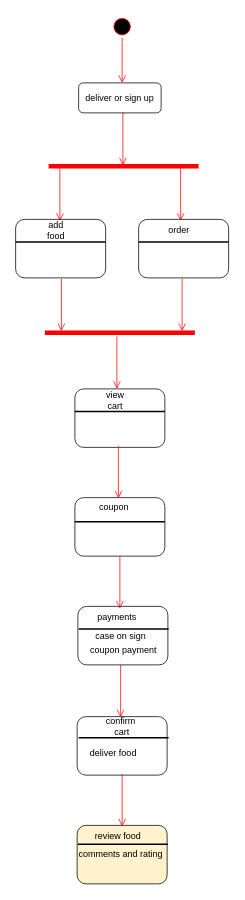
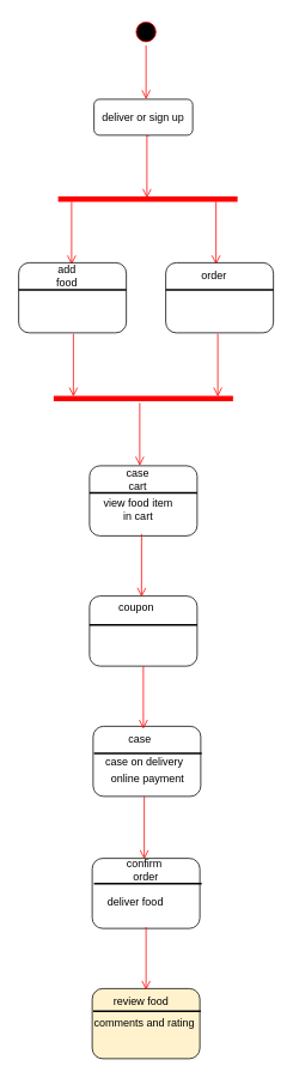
- <mxCell id="19" value="view cart" style="text;html=1;strokeColor=none;fillColor=none;align=center;verticalAlign=middle;whiteSpace=wrap;rounded=0;" parent="1" vertex="1"><mxGeometry x="133" y="523" width="40" height="20" as="geometry" /></mxCell>
+ <mxCell id="19" value="case cart" style="text;html=1;strokeColor=none;fillColor=none;align=center;verticalAlign=middle;whiteSpace=wrap;rounded=0;" parent="1" vertex="1"><mxGeometry x="133" y="523" width="40" height="20" as="geometry" /></mxCell>
+ <mxCell id="20" value="view food item in cart" style="text;html=1;strokeColor=none;fillColor=none;align=center;verticalAlign=middle;whiteSpace=wrap;rounded=0;" parent="1" vertex="1"><mxGeometry x="114" y="557" width="79" height="19" as="geometry" /></mxCell>
- <mxCell id="27" value="payments&amp;nbsp;" style="text;html=1;strokeColor=none;fillColor=none;align=center;verticalAlign=middle;whiteSpace=wrap;rounded=0;" parent="1" vertex="1"><mxGeometry x="137" y="813" width="40" height="20" as="geometry" /></mxCell>
+ <mxCell id="27" value="case&amp;nbsp;" style="text;html=1;strokeColor=none;fillColor=none;align=center;verticalAlign=middle;whiteSpace=wrap;rounded=0;" parent="1" vertex="1"><mxGeometry x="137" y="813" width="40" height="20" as="geometry" /></mxCell>
- <mxCell id="28" value="case on sign&amp;nbsp;" style="text;html=1;strokeColor=none;fillColor=none;align=center;verticalAlign=middle;whiteSpace=wrap;rounded=0;" parent="1" vertex="1"><mxGeometry x="114" y="838" width="96" height="19" as="geometry" /></mxCell>
+ <mxCell id="28" value="case on delivery&amp;nbsp;" style="text;html=1;strokeColor=none;fillColor=none;align=center;verticalAlign=middle;whiteSpace=wrap;rounded=0;" parent="1" vertex="1"><mxGeometry x="114" y="838" width="96" height="19" as="geometry" /></mxCell>
- <mxCell id="33" value="coupon payment" style="text;html=1;strokeColor=none;fillColor=none;align=center;verticalAlign=middle;whiteSpace=wrap;rounded=0;" parent="1" vertex="1"><mxGeometry x="116" y="857" width="96" height="19" as="geometry" /></mxCell>
+ <mxCell id="33" value="online payment" style="text;html=1;strokeColor=none;fillColor=none;align=center;verticalAlign=middle;whiteSpace=wrap;rounded=0;" parent="1" vertex="1"><mxGeometry x="116" y="857" width="96" height="19" as="geometry" /></mxCell>
- <mxCell id="35" value="confirm&amp;nbsp; cart" style="text;html=1;strokeColor=none;fillColor=none;align=center;verticalAlign=middle;whiteSpace=wrap;rounded=0;" parent="1" vertex="1"><mxGeometry x="133" y="958" width="58" height="20" as="geometry" /></mxCell>
+ <mxCell id="35" value="confirm&amp;nbsp; order" style="text;html=1;strokeColor=none;fillColor=none;align=center;verticalAlign=middle;whiteSpace=wrap;rounded=0;" parent="1" vertex="1"><mxGeometry x="133" y="958" width="58" height="20" as="geometry" /></mxCell>
